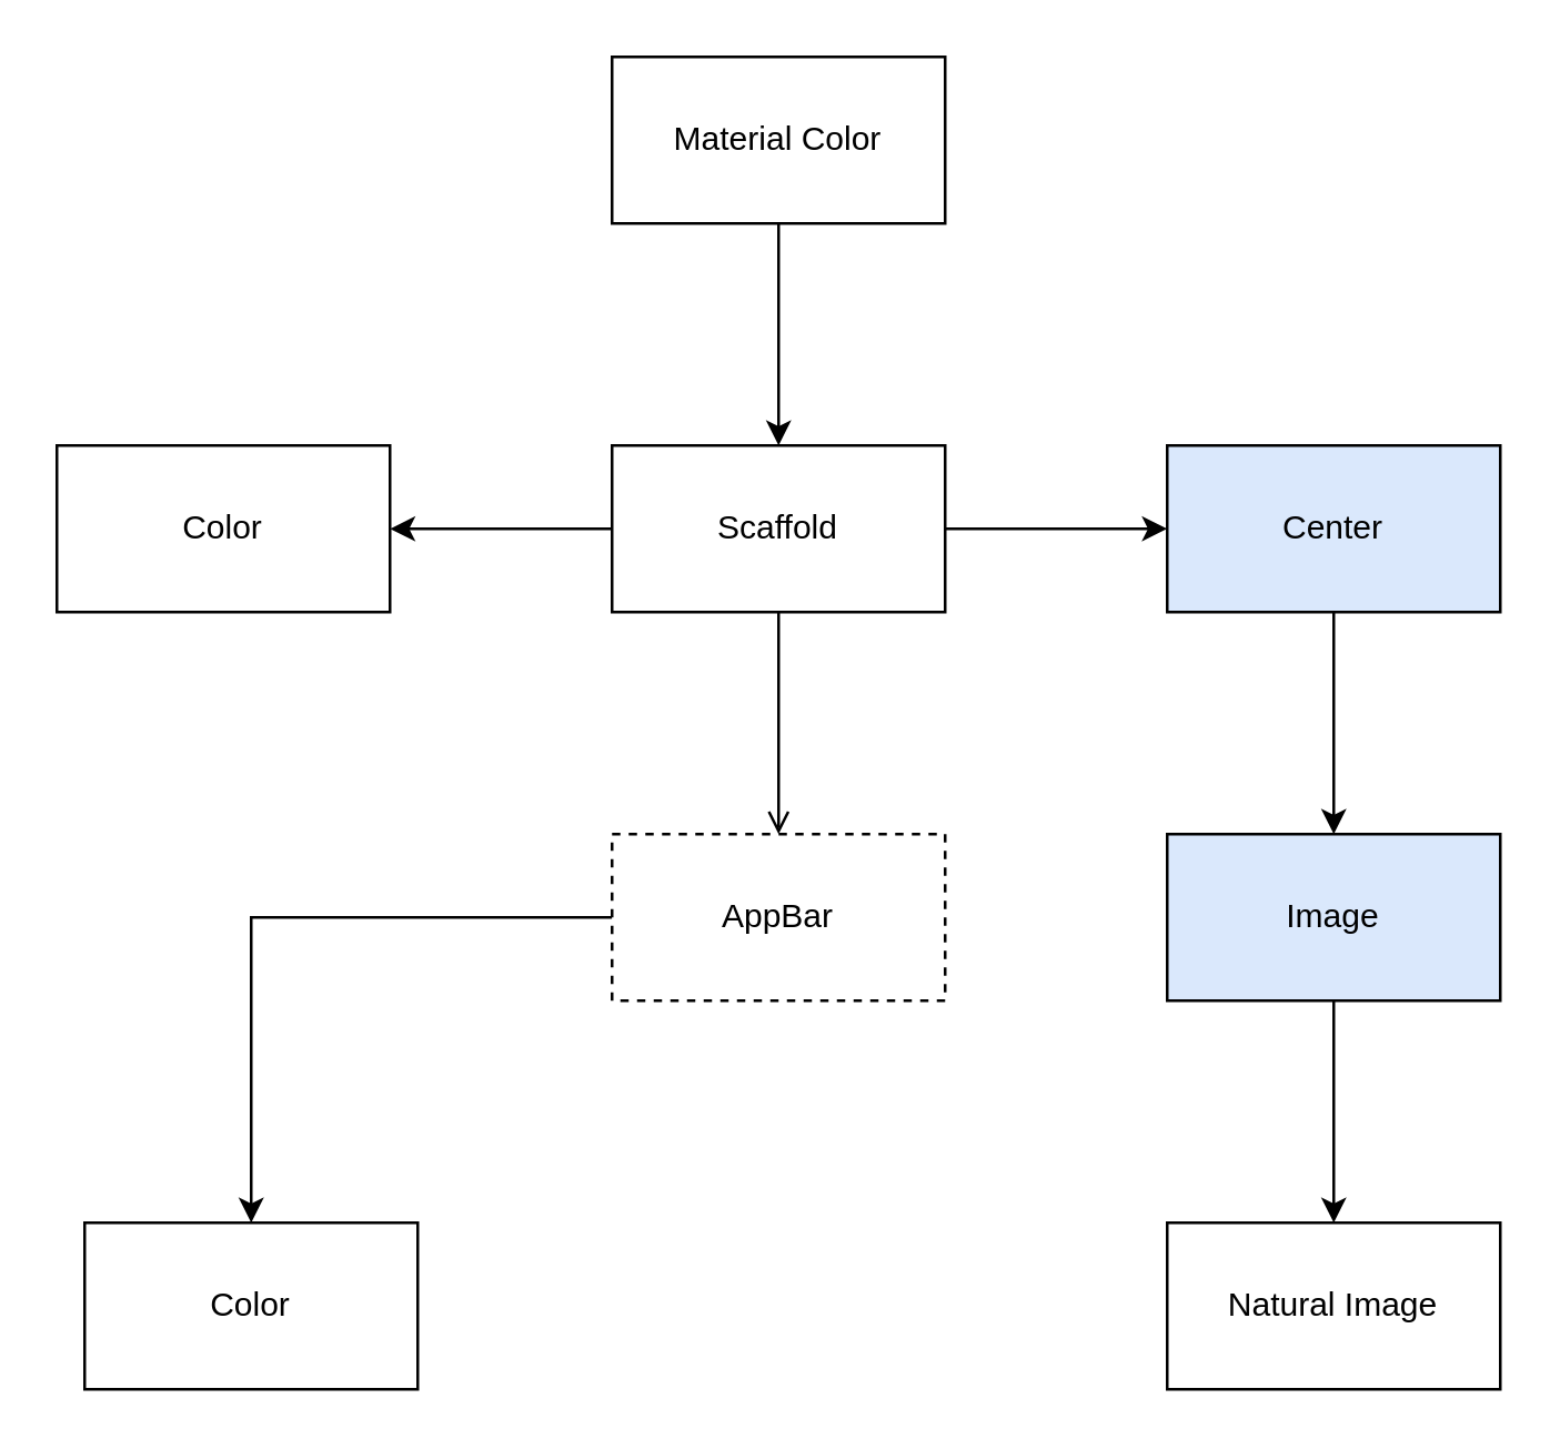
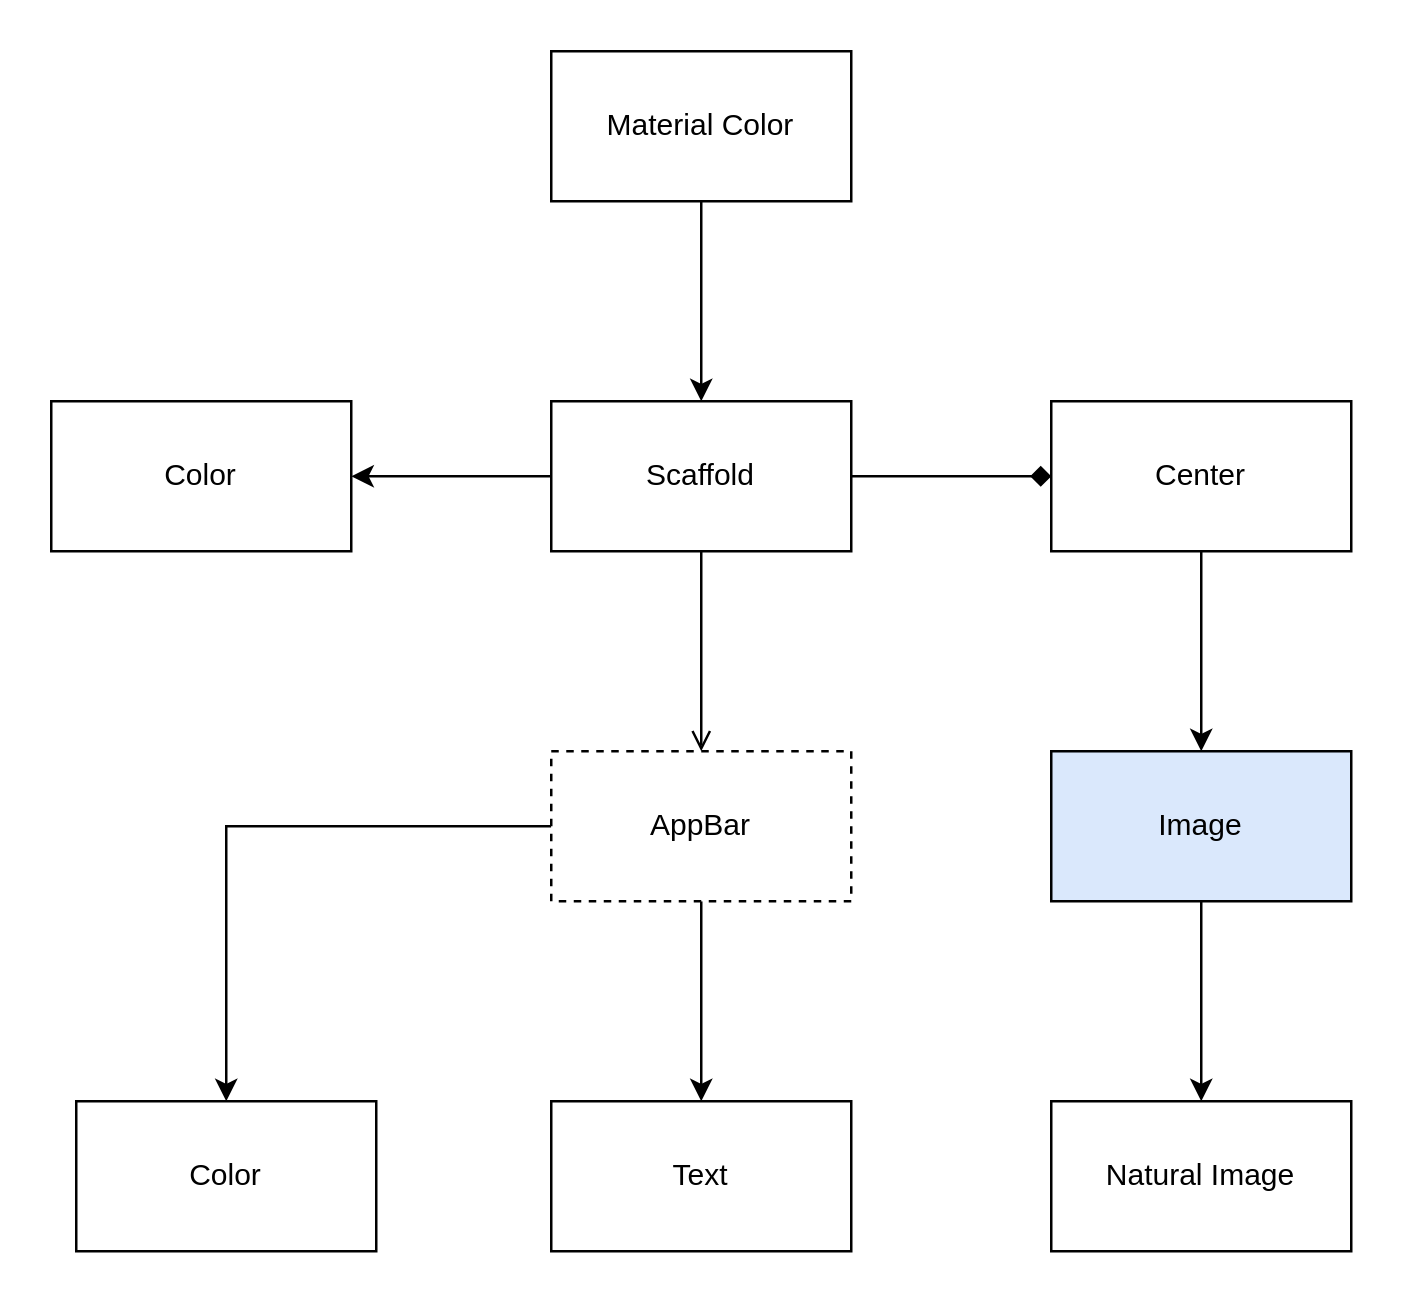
- <mxCell id="5" value="" style="edgeStyle=orthogonalEdgeStyle;rounded=0;orthogonalLoop=1;jettySize=auto;html=1;" edge="1" parent="1" source="7" target="10"><mxGeometry relative="1" as="geometry" /></mxCell>
+ <mxCell id="5" value="" style="edgeStyle=orthogonalEdgeStyle;rounded=0;orthogonalLoop=1;jettySize=auto;html=1;endArrow=diamond;" edge="1" parent="1" source="7" target="10"><mxGeometry relative="1" as="geometry" /></mxCell>
- <mxCell id="10" value="Center" style="rounded=0;whiteSpace=wrap;html=1;fillColor=#dae8fc;" vertex="1" parent="1"><mxGeometry x="420" y="160" width="120" height="60" as="geometry" /></mxCell>
+ <mxCell id="10" value="Center" style="rounded=0;whiteSpace=wrap;html=1;" vertex="1" parent="1"><mxGeometry x="420" y="160" width="120" height="60" as="geometry" /></mxCell>
+ <mxCell id="11" value="" style="edgeStyle=orthogonalEdgeStyle;rounded=0;orthogonalLoop=1;jettySize=auto;html=1;" edge="1" parent="1" source="13" target="17"><mxGeometry relative="1" as="geometry" /></mxCell>
+ <mxCell id="17" value="Text" style="rounded=0;whiteSpace=wrap;html=1;" vertex="1" parent="1"><mxGeometry x="220" y="440" width="120" height="60" as="geometry" /></mxCell>
